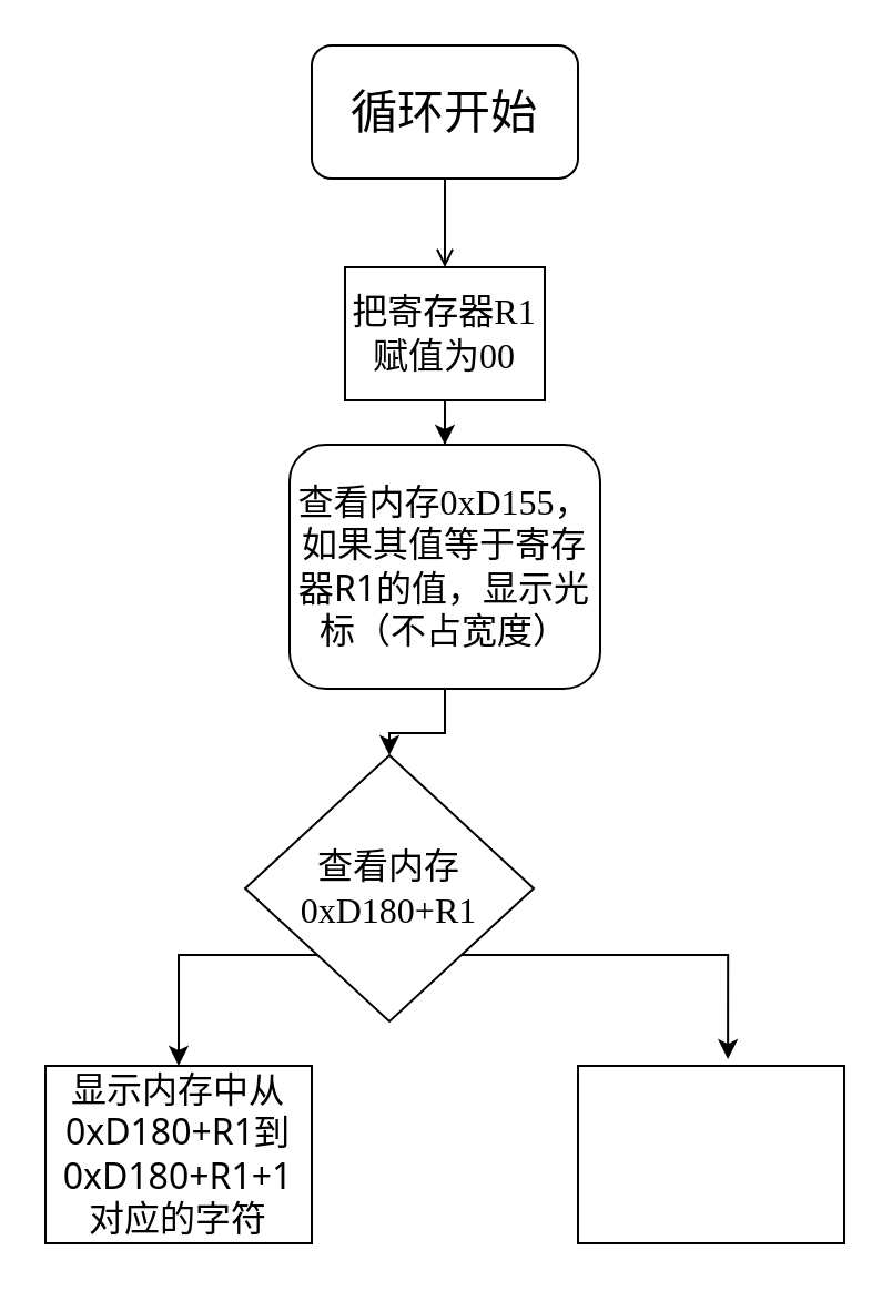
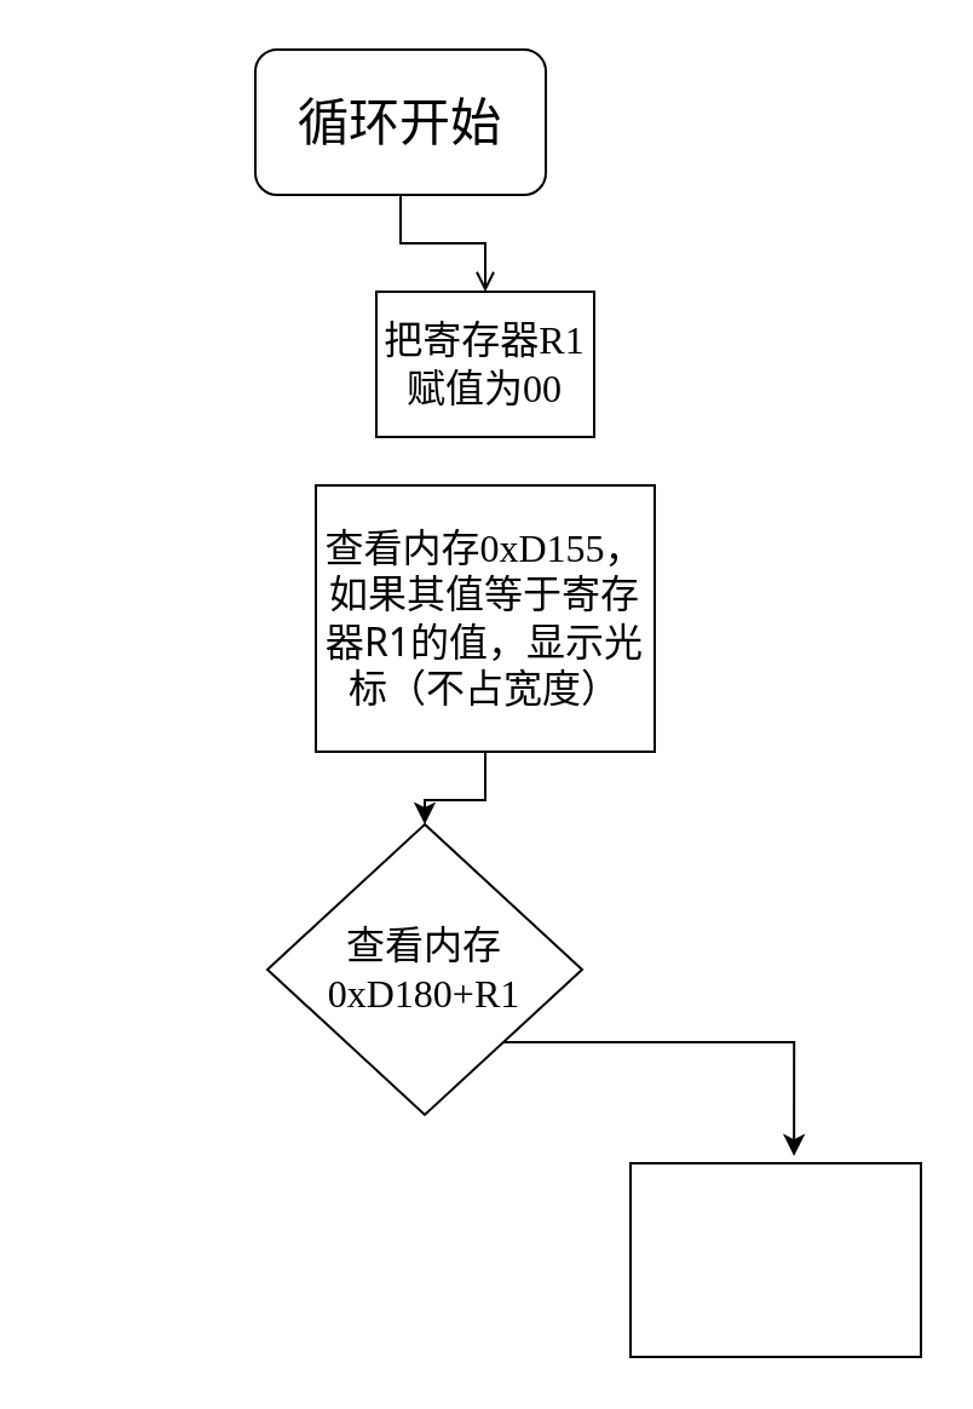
- <mxCell id="3" value="&lt;font style=&quot;font-size: 21px;&quot; face=&quot;noto sans&quot;&gt;循环开始&lt;/font&gt;" style="rounded=1;whiteSpace=wrap;html=1;" vertex="1" parent="1"><mxGeometry x="140" y="20" width="120" height="60" as="geometry" /></mxCell>
+ <mxCell id="3" value="&lt;font style=&quot;font-size: 21px;&quot; face=&quot;noto sans&quot;&gt;循环开始&lt;/font&gt;" style="rounded=1;whiteSpace=wrap;html=1;" vertex="1" parent="1"><mxGeometry x="105" y="20" width="120" height="60" as="geometry" /></mxCell>
- <mxCell id="4" value="" style="edgeStyle=orthogonalEdgeStyle;rounded=0;orthogonalLoop=1;jettySize=auto;html=1;" edge="1" parent="1" source="5" target="7"><mxGeometry relative="1" as="geometry" /></mxCell>
- <mxCell id="7" value="&lt;font style=&quot;font-size: 16px;&quot; data-font-src=&quot;https://fonts.google.com/noto/specimen/Noto+Sans?query=noto+sans+&quot;&gt;&lt;span style=&quot;font-family: &amp;quot;noto sans&amp;quot;;&quot;&gt;查看内存&lt;/span&gt;&lt;span style=&quot;&quot; class=&quot;a0&quot;&gt;&lt;span style=&quot;&quot; lang=&quot;EN-US&quot;&gt;&lt;font face=&quot;Lucida Console&quot;&gt;0xD155&lt;/font&gt;&lt;/span&gt;&lt;/span&gt;&lt;span style=&quot;font-family: &amp;quot;noto sans&amp;quot;;&quot;&gt;，如果其值等于寄存器&lt;/span&gt;&lt;span style=&quot;font-family: &amp;quot;noto sans&amp;quot;;&quot; class=&quot;a0&quot;&gt;&lt;span style=&quot;&quot; lang=&quot;EN-US&quot;&gt;R1&lt;/span&gt;&lt;/span&gt;&lt;span style=&quot;font-family: &amp;quot;noto sans&amp;quot;;&quot;&gt;的值，显示光标（不占宽度）&lt;/span&gt;&lt;/font&gt;" style="whiteSpace=wrap;html=1;labelBackgroundColor=none;fontColor=default;labelBorderColor=none;textShadow=0;rounded=1;" vertex="1" parent="1"><mxGeometry x="130" y="200" width="140" height="110" as="geometry" /></mxCell>
+ <mxCell id="7" value="&lt;font style=&quot;font-size: 16px;&quot; data-font-src=&quot;https://fonts.google.com/noto/specimen/Noto+Sans?query=noto+sans+&quot;&gt;&lt;span style=&quot;font-family: &amp;quot;noto sans&amp;quot;;&quot;&gt;查看内存&lt;/span&gt;&lt;span style=&quot;&quot; class=&quot;a0&quot;&gt;&lt;span style=&quot;&quot; lang=&quot;EN-US&quot;&gt;&lt;font face=&quot;Lucida Console&quot;&gt;0xD155&lt;/font&gt;&lt;/span&gt;&lt;/span&gt;&lt;span style=&quot;font-family: &amp;quot;noto sans&amp;quot;;&quot;&gt;，如果其值等于寄存器&lt;/span&gt;&lt;span style=&quot;font-family: &amp;quot;noto sans&amp;quot;;&quot; class=&quot;a0&quot;&gt;&lt;span style=&quot;&quot; lang=&quot;EN-US&quot;&gt;R1&lt;/span&gt;&lt;/span&gt;&lt;span style=&quot;font-family: &amp;quot;noto sans&amp;quot;;&quot;&gt;的值，显示光标（不占宽度）&lt;/span&gt;&lt;/font&gt;" style="rounded=0;whiteSpace=wrap;html=1;labelBackgroundColor=none;fontColor=default;labelBorderColor=none;textShadow=0;" vertex="1" parent="1"><mxGeometry x="130" y="200" width="140" height="110" as="geometry" /></mxCell>
- <mxCell id="8" style="edgeStyle=orthogonalEdgeStyle;rounded=0;orthogonalLoop=1;jettySize=auto;html=1;exitX=0;exitY=1;exitDx=0;exitDy=0;entryX=0.5;entryY=0;entryDx=0;entryDy=0;" edge="1" parent="1" source="9" target="10"><mxGeometry relative="1" as="geometry"><Array as="points"><mxPoint x="80" y="430" /></Array></mxGeometry></mxCell>
- <mxCell id="10" value="&lt;font face=&quot;noto sans&quot; style=&quot;font-size: 16px;&quot;&gt;显示内存中从0xD180+R1到0xD180+R1+1对应的字符&lt;/font&gt;" style="rounded=0;whiteSpace=wrap;html=1;" vertex="1" parent="1"><mxGeometry x="20" y="480" width="120" height="80" as="geometry" /></mxCell>
